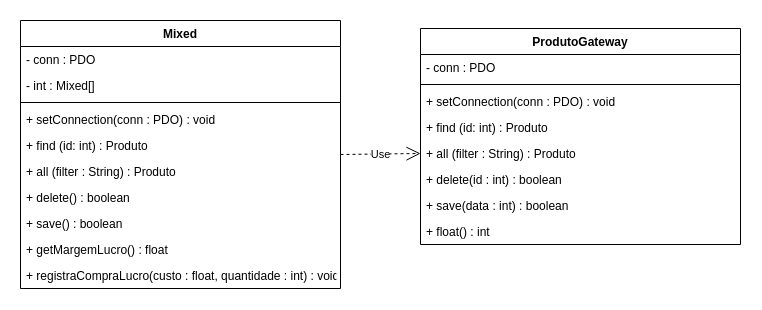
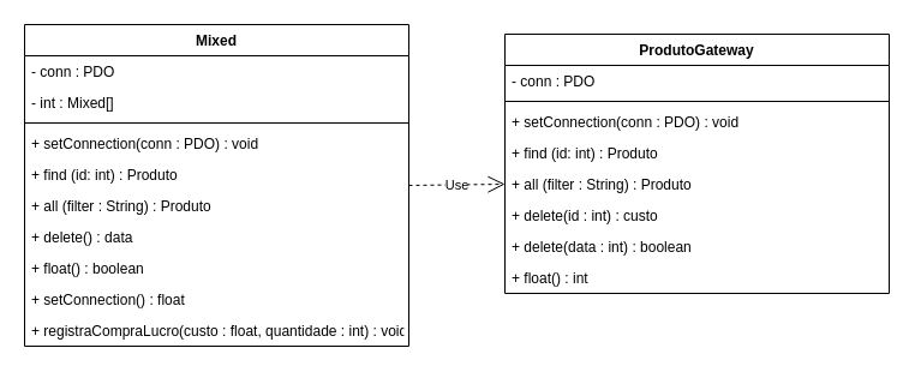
- <mxCell id="19" value="+ delete(id : int) : boolean" style="text;strokeColor=none;fillColor=none;align=left;verticalAlign=top;spacingLeft=4;spacingRight=4;overflow=hidden;rotatable=0;points=[[0,0.5],[1,0.5]];portConstraint=eastwest;" vertex="1" parent="13"><mxGeometry y="138" width="320" height="26" as="geometry" /></mxCell>
+ <mxCell id="19" value="+ delete(id : int) : custo" style="text;strokeColor=none;fillColor=none;align=left;verticalAlign=top;spacingLeft=4;spacingRight=4;overflow=hidden;rotatable=0;points=[[0,0.5],[1,0.5]];portConstraint=eastwest;" vertex="1" parent="13"><mxGeometry y="138" width="320" height="26" as="geometry" /></mxCell>
- <mxCell id="9" value="+ delete() : boolean" style="text;strokeColor=none;fillColor=none;align=left;verticalAlign=top;spacingLeft=4;spacingRight=4;overflow=hidden;rotatable=0;points=[[0,0.5],[1,0.5]];portConstraint=eastwest;" vertex="1" parent="2"><mxGeometry y="164" width="320" height="26" as="geometry" /></mxCell>
+ <mxCell id="9" value="+ delete() : data" style="text;strokeColor=none;fillColor=none;align=left;verticalAlign=top;spacingLeft=4;spacingRight=4;overflow=hidden;rotatable=0;points=[[0,0.5],[1,0.5]];portConstraint=eastwest;" vertex="1" parent="2"><mxGeometry y="164" width="320" height="26" as="geometry" /></mxCell>
- <mxCell id="20" value="+ save(data : int) : boolean" style="text;strokeColor=none;fillColor=none;align=left;verticalAlign=top;spacingLeft=4;spacingRight=4;overflow=hidden;rotatable=0;points=[[0,0.5],[1,0.5]];portConstraint=eastwest;" vertex="1" parent="13"><mxGeometry y="164" width="320" height="26" as="geometry" /></mxCell>
+ <mxCell id="20" value="+ delete(data : int) : boolean" style="text;strokeColor=none;fillColor=none;align=left;verticalAlign=top;spacingLeft=4;spacingRight=4;overflow=hidden;rotatable=0;points=[[0,0.5],[1,0.5]];portConstraint=eastwest;" vertex="1" parent="13"><mxGeometry y="164" width="320" height="26" as="geometry" /></mxCell>
- <mxCell id="10" value="+ save() : boolean" style="text;strokeColor=none;fillColor=none;align=left;verticalAlign=top;spacingLeft=4;spacingRight=4;overflow=hidden;rotatable=0;points=[[0,0.5],[1,0.5]];portConstraint=eastwest;" vertex="1" parent="2"><mxGeometry y="190" width="320" height="26" as="geometry" /></mxCell>
+ <mxCell id="10" value="+ float() : boolean" style="text;strokeColor=none;fillColor=none;align=left;verticalAlign=top;spacingLeft=4;spacingRight=4;overflow=hidden;rotatable=0;points=[[0,0.5],[1,0.5]];portConstraint=eastwest;" vertex="1" parent="2"><mxGeometry y="190" width="320" height="26" as="geometry" /></mxCell>
- <mxCell id="11" value="+ getMargemLucro() : float" style="text;strokeColor=none;fillColor=none;align=left;verticalAlign=top;spacingLeft=4;spacingRight=4;overflow=hidden;rotatable=0;points=[[0,0.5],[1,0.5]];portConstraint=eastwest;" vertex="1" parent="2"><mxGeometry y="216" width="320" height="26" as="geometry" /></mxCell>
+ <mxCell id="11" value="+ setConnection() : float" style="text;strokeColor=none;fillColor=none;align=left;verticalAlign=top;spacingLeft=4;spacingRight=4;overflow=hidden;rotatable=0;points=[[0,0.5],[1,0.5]];portConstraint=eastwest;" vertex="1" parent="2"><mxGeometry y="216" width="320" height="26" as="geometry" /></mxCell>
